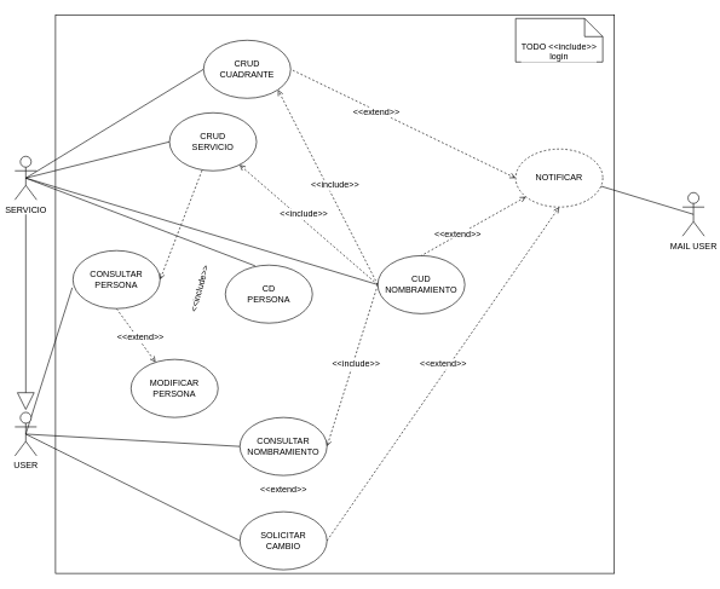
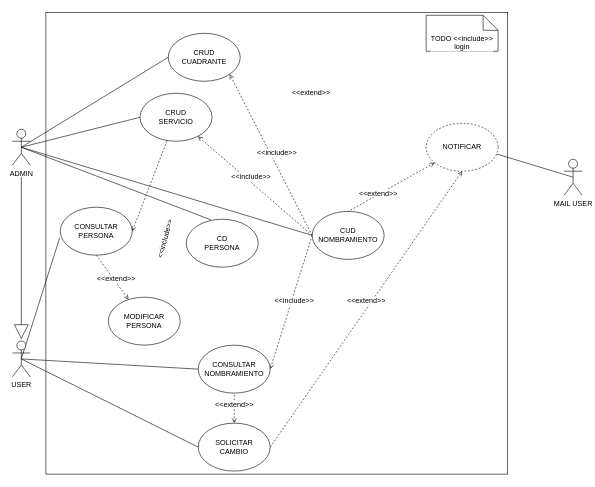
- <mxCell id="22" style="edgeStyle=none;rounded=0;orthogonalLoop=1;jettySize=auto;html=1;exitX=0;exitY=0.5;exitDx=0;exitDy=0;startArrow=open;startFill=0;endArrow=none;endFill=0;dashed=1;entryX=1;entryY=0.5;entryDx=0;entryDy=0;" parent="1" source="23" target="15" edge="1"><mxGeometry relative="1" as="geometry"><mxPoint x="340" y="165" as="targetPoint" /></mxGeometry></mxCell>
- <mxCell id="8" value="SERVICIO" style="shape=umlActor;verticalLabelPosition=bottom;verticalAlign=top;html=1;outlineConnect=0;" parent="1" vertex="1"><mxGeometry x="20" y="215" width="30" height="60" as="geometry" /></mxCell>
+ <mxCell id="8" value="ADMIN" style="shape=umlActor;verticalLabelPosition=bottom;verticalAlign=top;html=1;outlineConnect=0;" parent="1" vertex="1"><mxGeometry x="20" y="215" width="30" height="60" as="geometry" /></mxCell>
+ <mxCell id="26" style="edgeStyle=none;rounded=0;orthogonalLoop=1;jettySize=auto;html=1;entryX=0.5;entryY=1;entryDx=0;entryDy=0;startArrow=open;startFill=0;endArrow=none;endFill=0;dashed=1;" parent="1" source="28" target="21" edge="1"><mxGeometry relative="1" as="geometry" /></mxCell>
